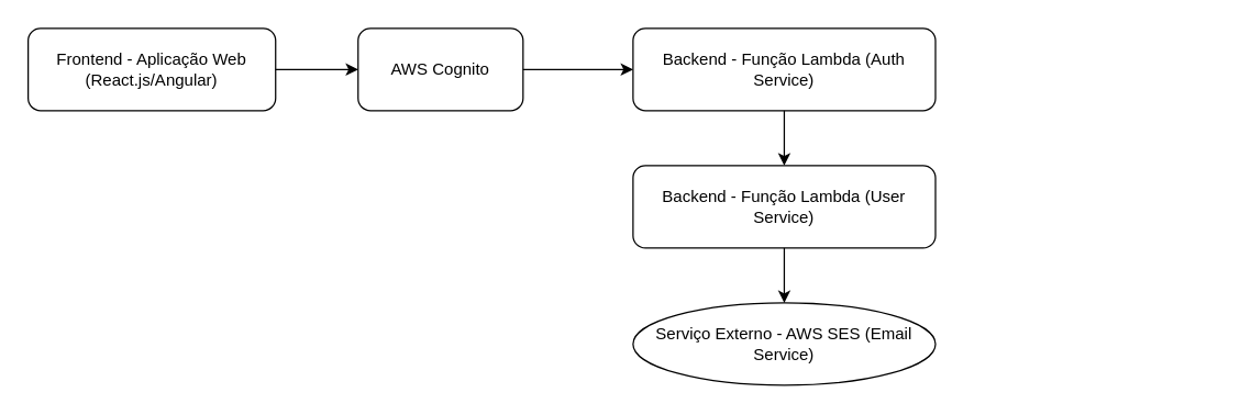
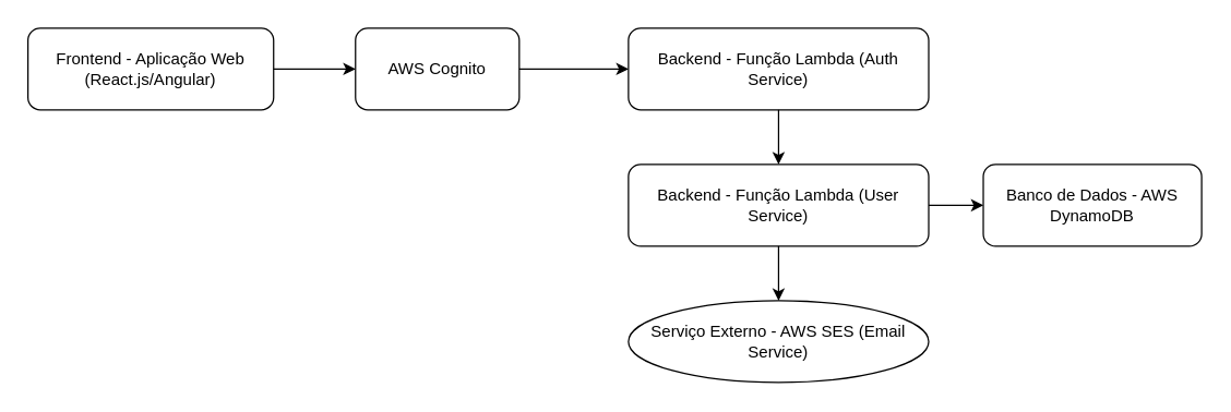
+ <mxCell id="11" style="edgeStyle=orthogonalEdgeStyle;rounded=0;orthogonalLoop=1;" edge="1" parent="1" source="5" target="6"><mxGeometry relative="1" as="geometry" /></mxCell>
+ <mxCell id="6" value="Banco de Dados - AWS DynamoDB" style="rounded=1;whiteSpace=wrap;html=1;" vertex="1" parent="1"><mxGeometry x="720" y="120" width="160" height="60" as="geometry" /></mxCell>
